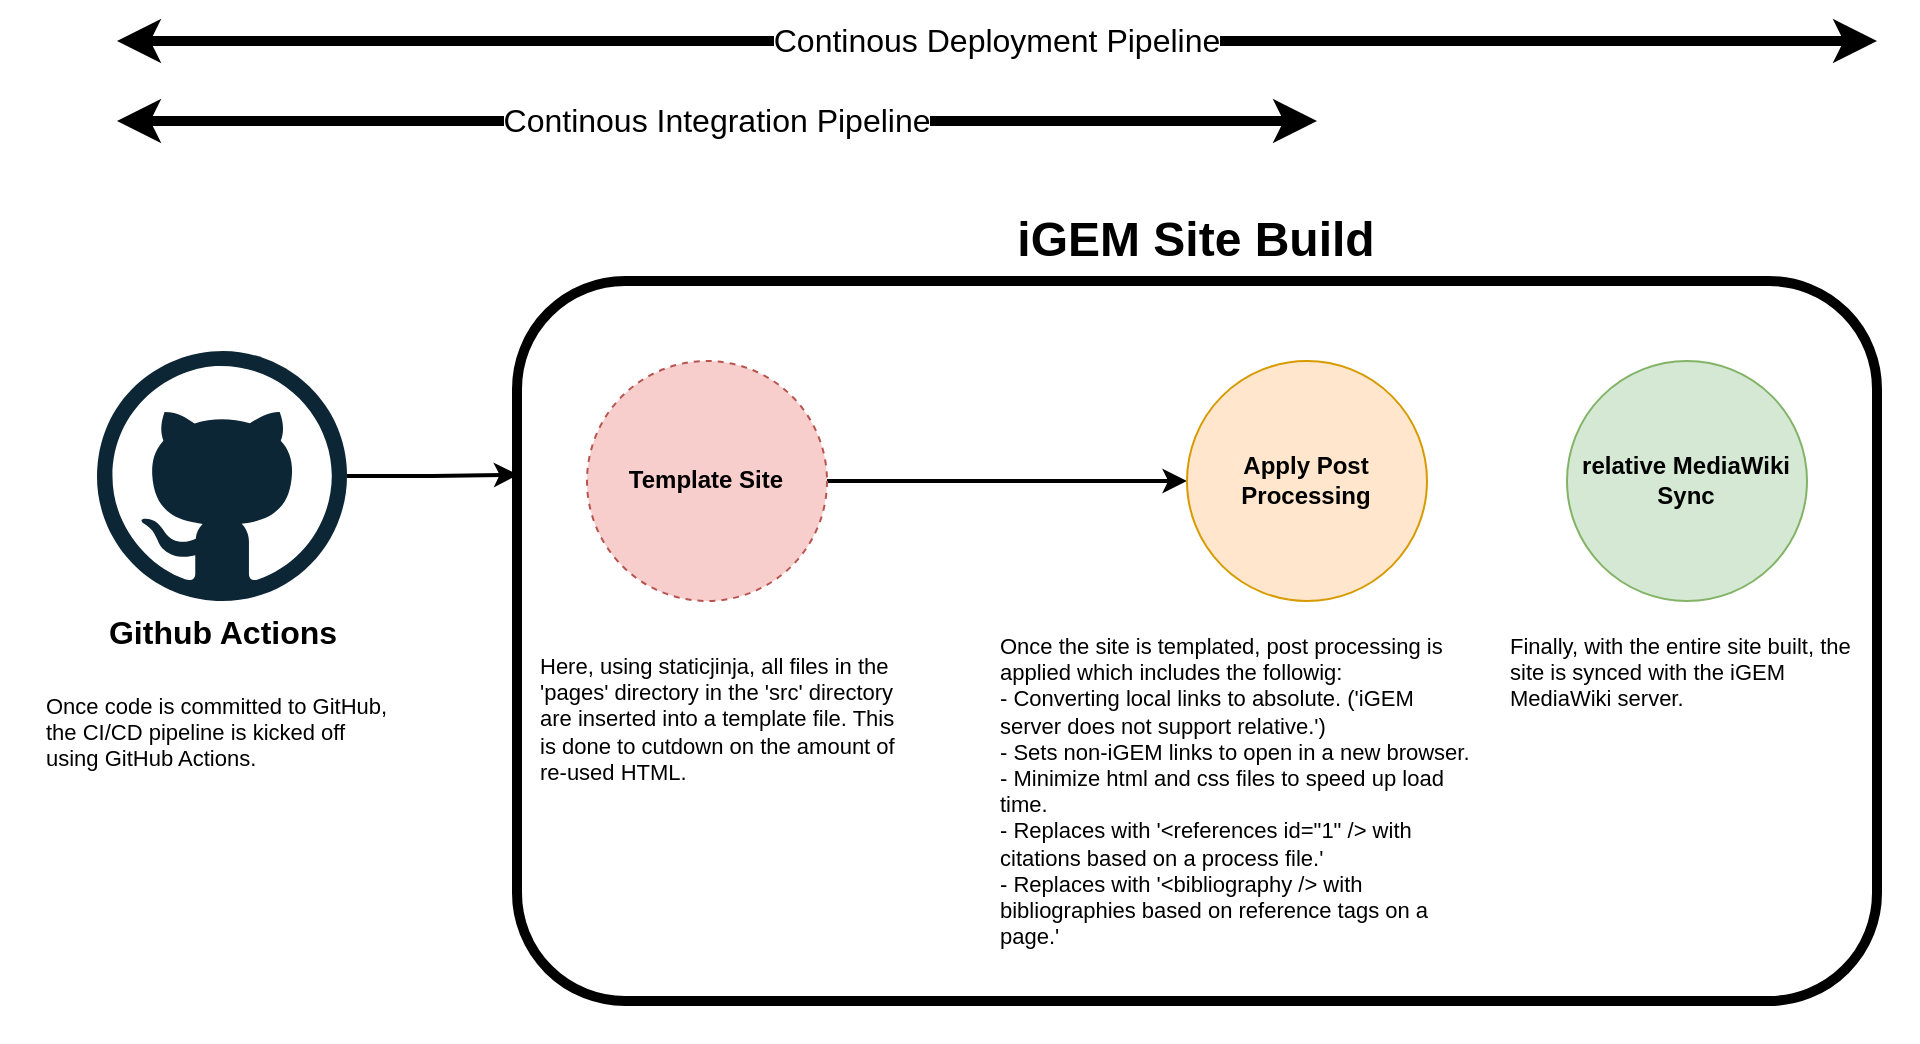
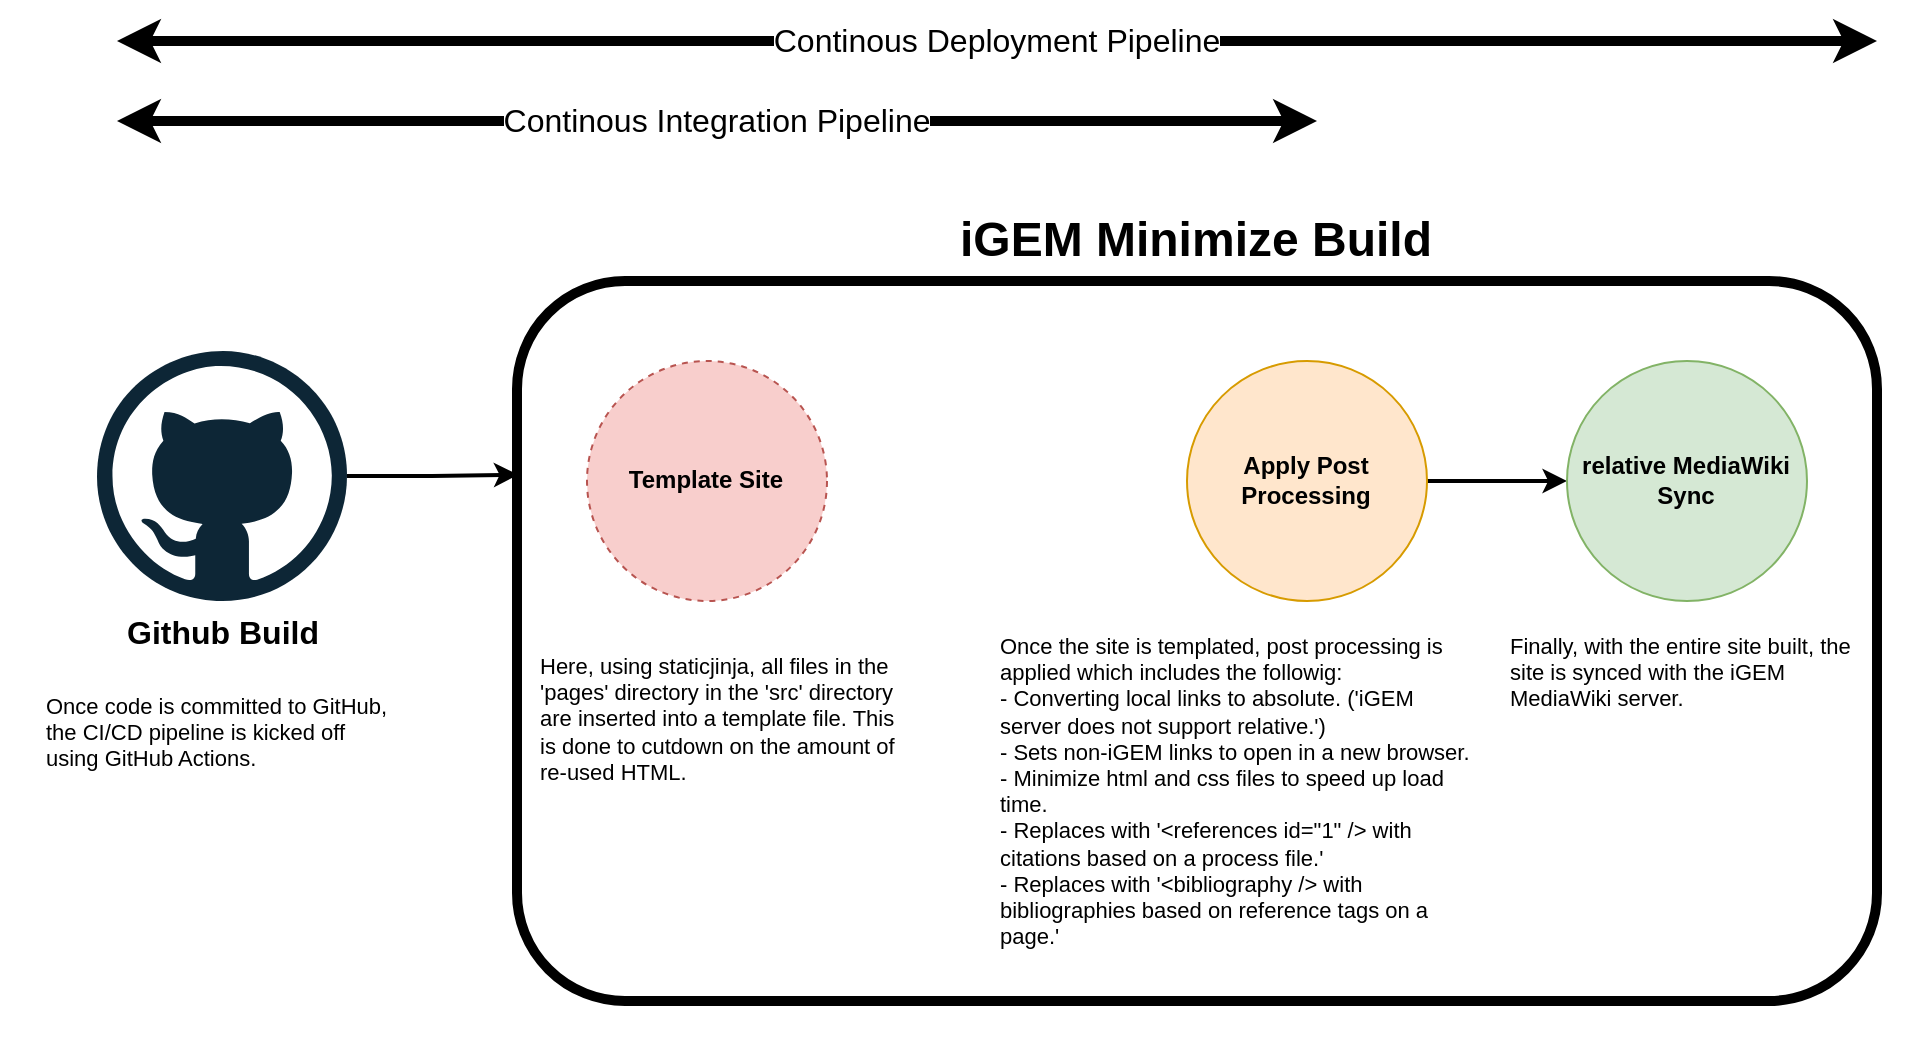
- <mxCell id="16" value="iGEM Site Build" style="text;html=1;strokeColor=none;fillColor=none;align=center;verticalAlign=middle;whiteSpace=wrap;rounded=0;fontSize=24;fontStyle=1" vertex="1" parent="1"><mxGeometry x="258" y="110" width="680" height="20" as="geometry" /></mxCell>
+ <mxCell id="16" value="iGEM Minimize Build" style="text;html=1;strokeColor=none;fillColor=none;align=center;verticalAlign=middle;whiteSpace=wrap;rounded=0;fontSize=24;fontStyle=1" vertex="1" parent="1"><mxGeometry x="258" y="110" width="680" height="20" as="geometry" /></mxCell>
- <mxCell id="5" style="edgeStyle=orthogonalEdgeStyle;rounded=0;orthogonalLoop=1;jettySize=auto;html=1;exitX=1;exitY=0.5;exitDx=0;exitDy=0;strokeWidth=2;" edge="1" parent="1" source="6" target="8"><mxGeometry relative="1" as="geometry" /></mxCell>
+ <mxCell id="7" style="edgeStyle=orthogonalEdgeStyle;rounded=0;orthogonalLoop=1;jettySize=auto;html=1;exitX=1;exitY=0.5;exitDx=0;exitDy=0;entryX=0;entryY=0.5;entryDx=0;entryDy=0;strokeWidth=2;" edge="1" parent="1" source="8" target="9"><mxGeometry relative="1" as="geometry" /></mxCell>
- <mxCell id="3" value="Github Actions" style="dashed=0;outlineConnect=0;html=1;align=center;labelPosition=center;verticalLabelPosition=bottom;verticalAlign=top;shape=mxgraph.weblogos.github;fontSize=16;fontStyle=1" vertex="1" parent="1"><mxGeometry x="48" y="175" width="125" height="125" as="geometry" /></mxCell>
+ <mxCell id="3" value="Github Build" style="dashed=0;outlineConnect=0;html=1;align=center;labelPosition=center;verticalLabelPosition=bottom;verticalAlign=top;shape=mxgraph.weblogos.github;fontSize=16;fontStyle=1" vertex="1" parent="1"><mxGeometry x="48" y="175" width="125" height="125" as="geometry" /></mxCell>
